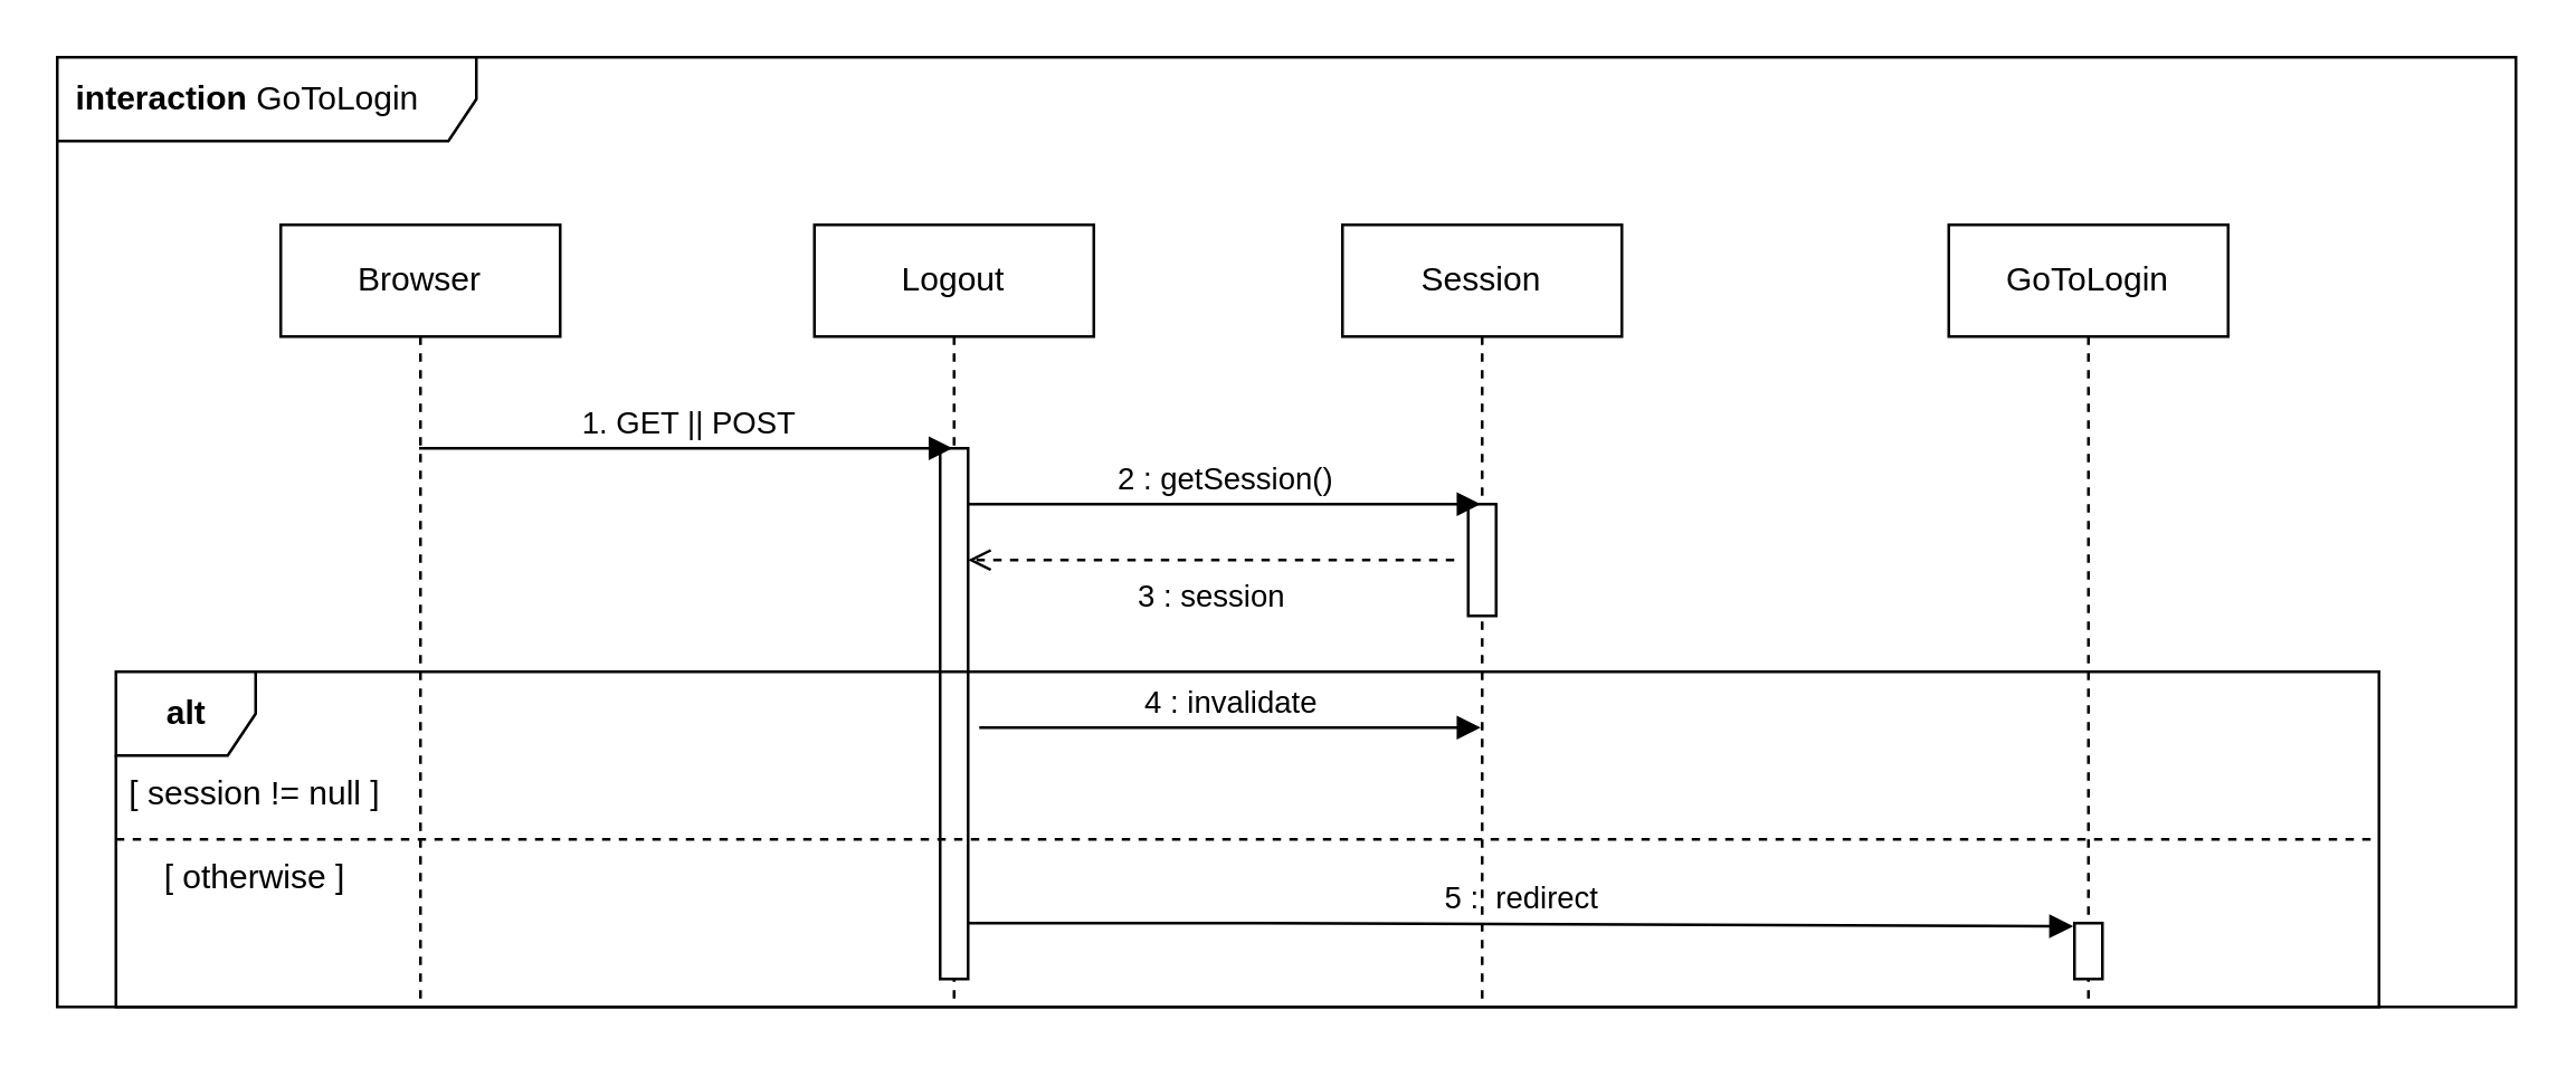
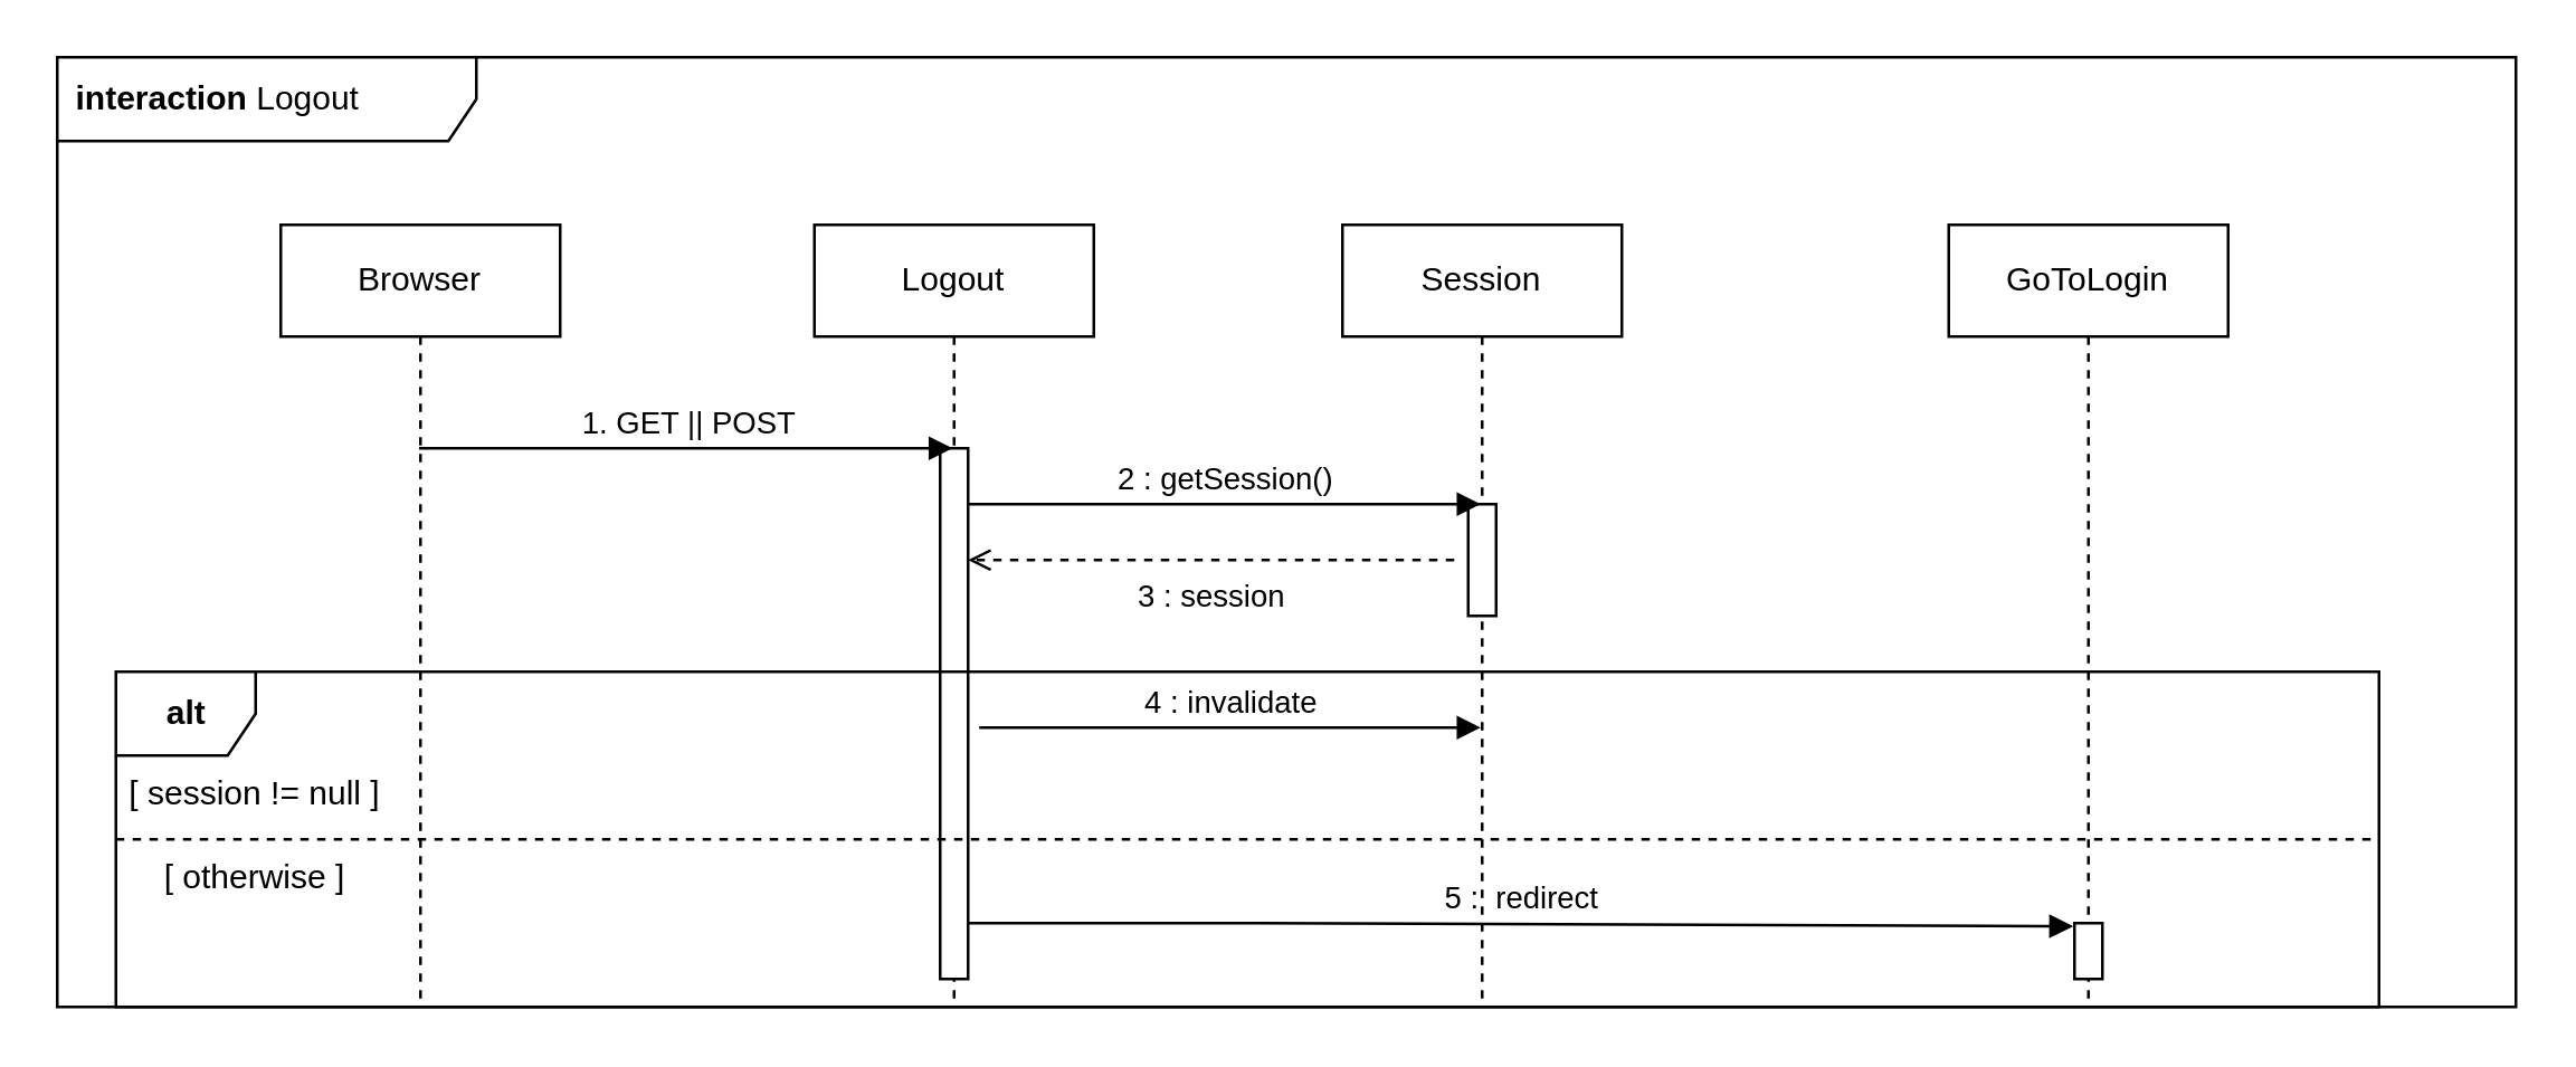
- <mxCell id="2" value="&lt;b&gt;interaction&lt;/b&gt; GoToLogin" style="shape=umlFrame;whiteSpace=wrap;html=1;width=150;height=30;boundedLbl=1;verticalAlign=middle;align=left;spacingLeft=5;" parent="1" vertex="1"><mxGeometry x="20" y="20" width="880" height="340" as="geometry" /></mxCell>
+ <mxCell id="2" value="&lt;b&gt;interaction&lt;/b&gt; Logout" style="shape=umlFrame;whiteSpace=wrap;html=1;width=150;height=30;boundedLbl=1;verticalAlign=middle;align=left;spacingLeft=5;" parent="1" vertex="1"><mxGeometry x="20" y="20" width="880" height="340" as="geometry" /></mxCell>
